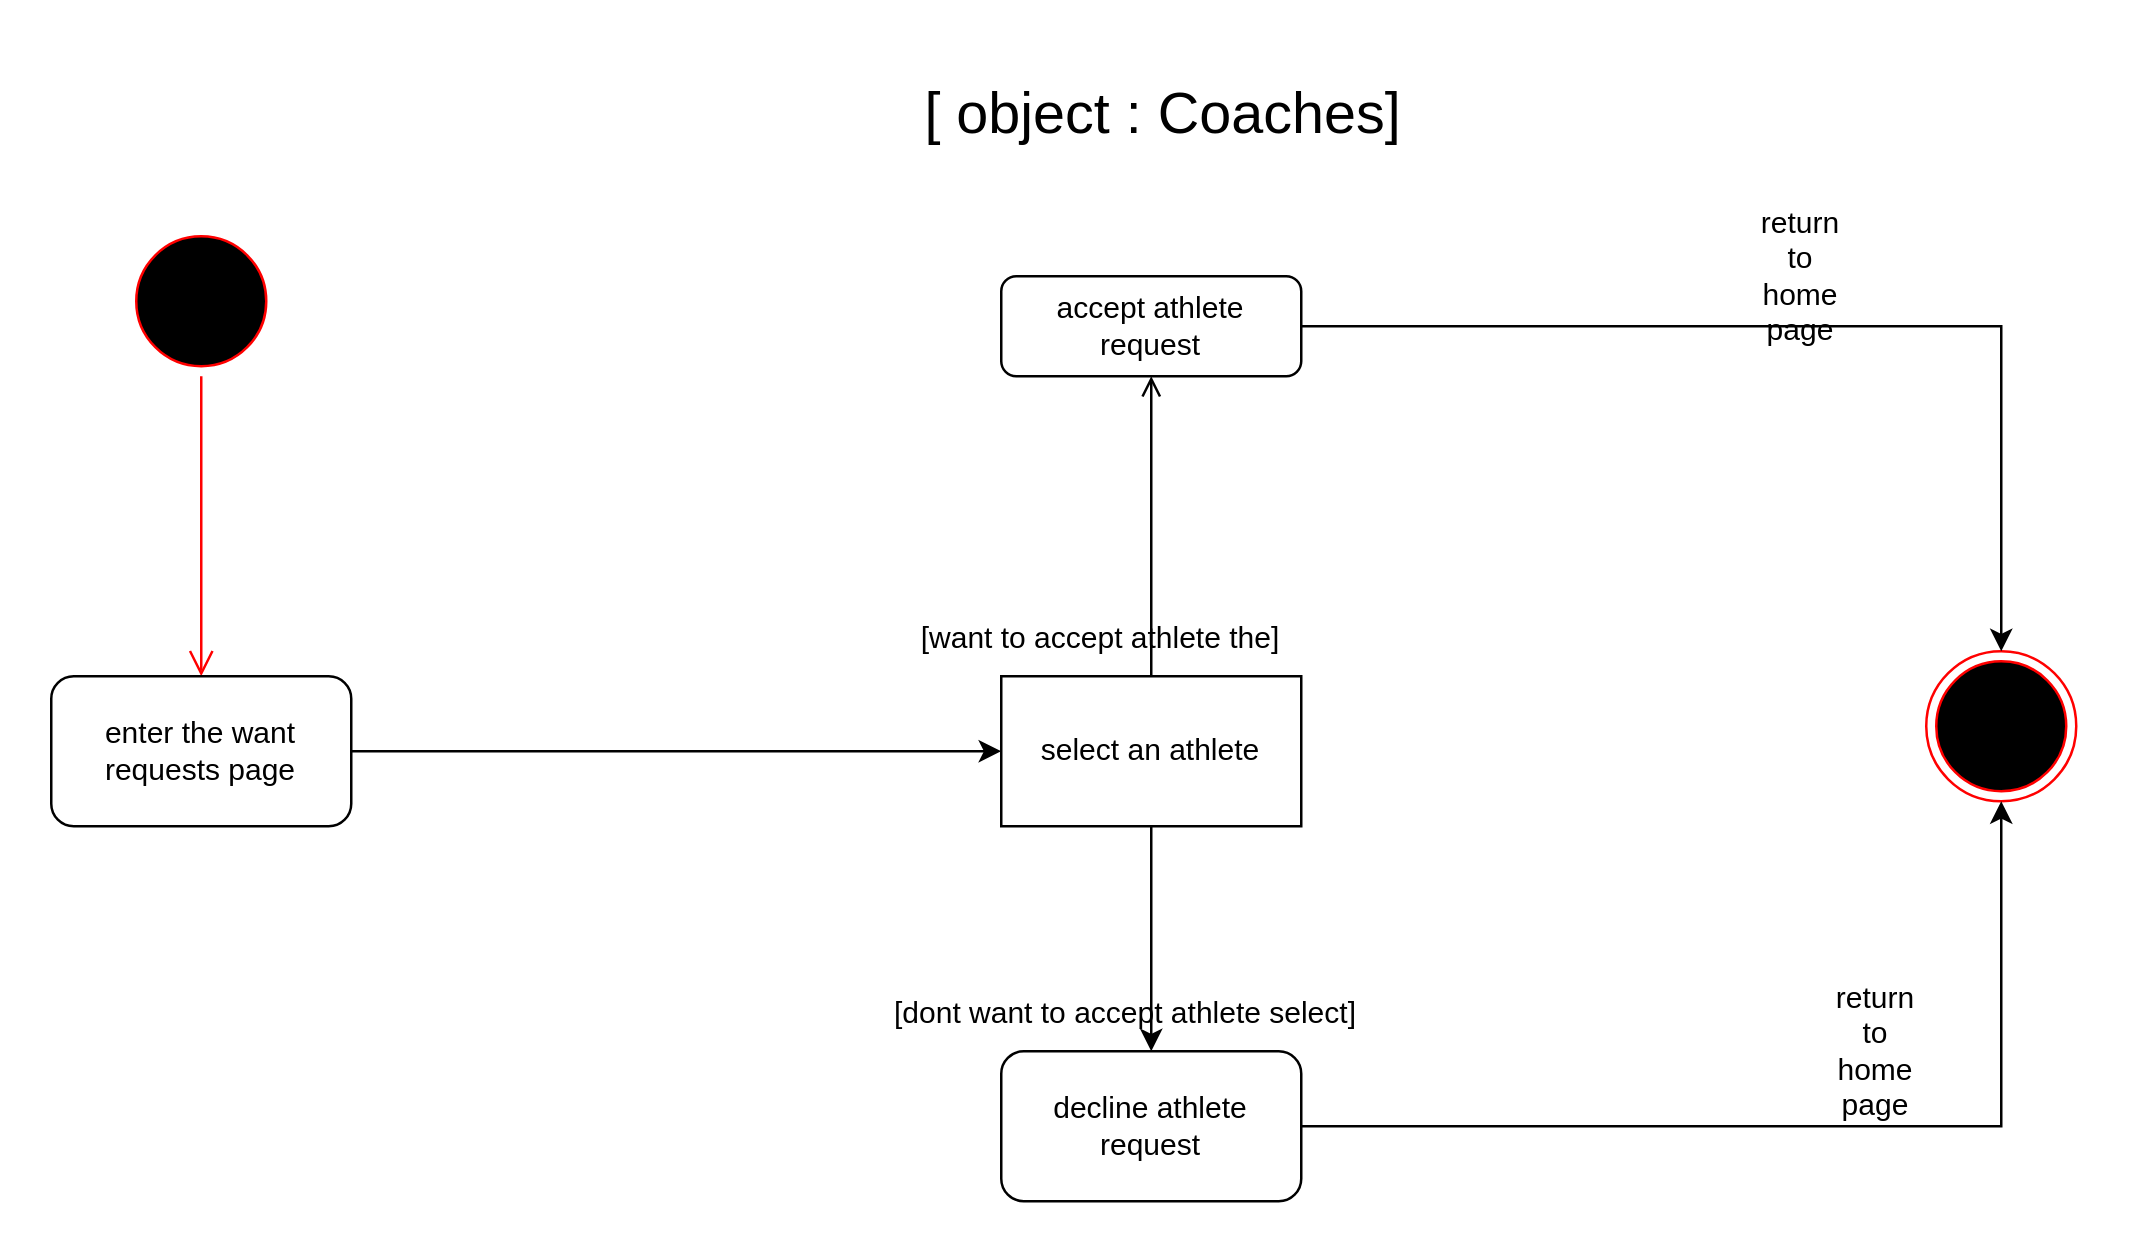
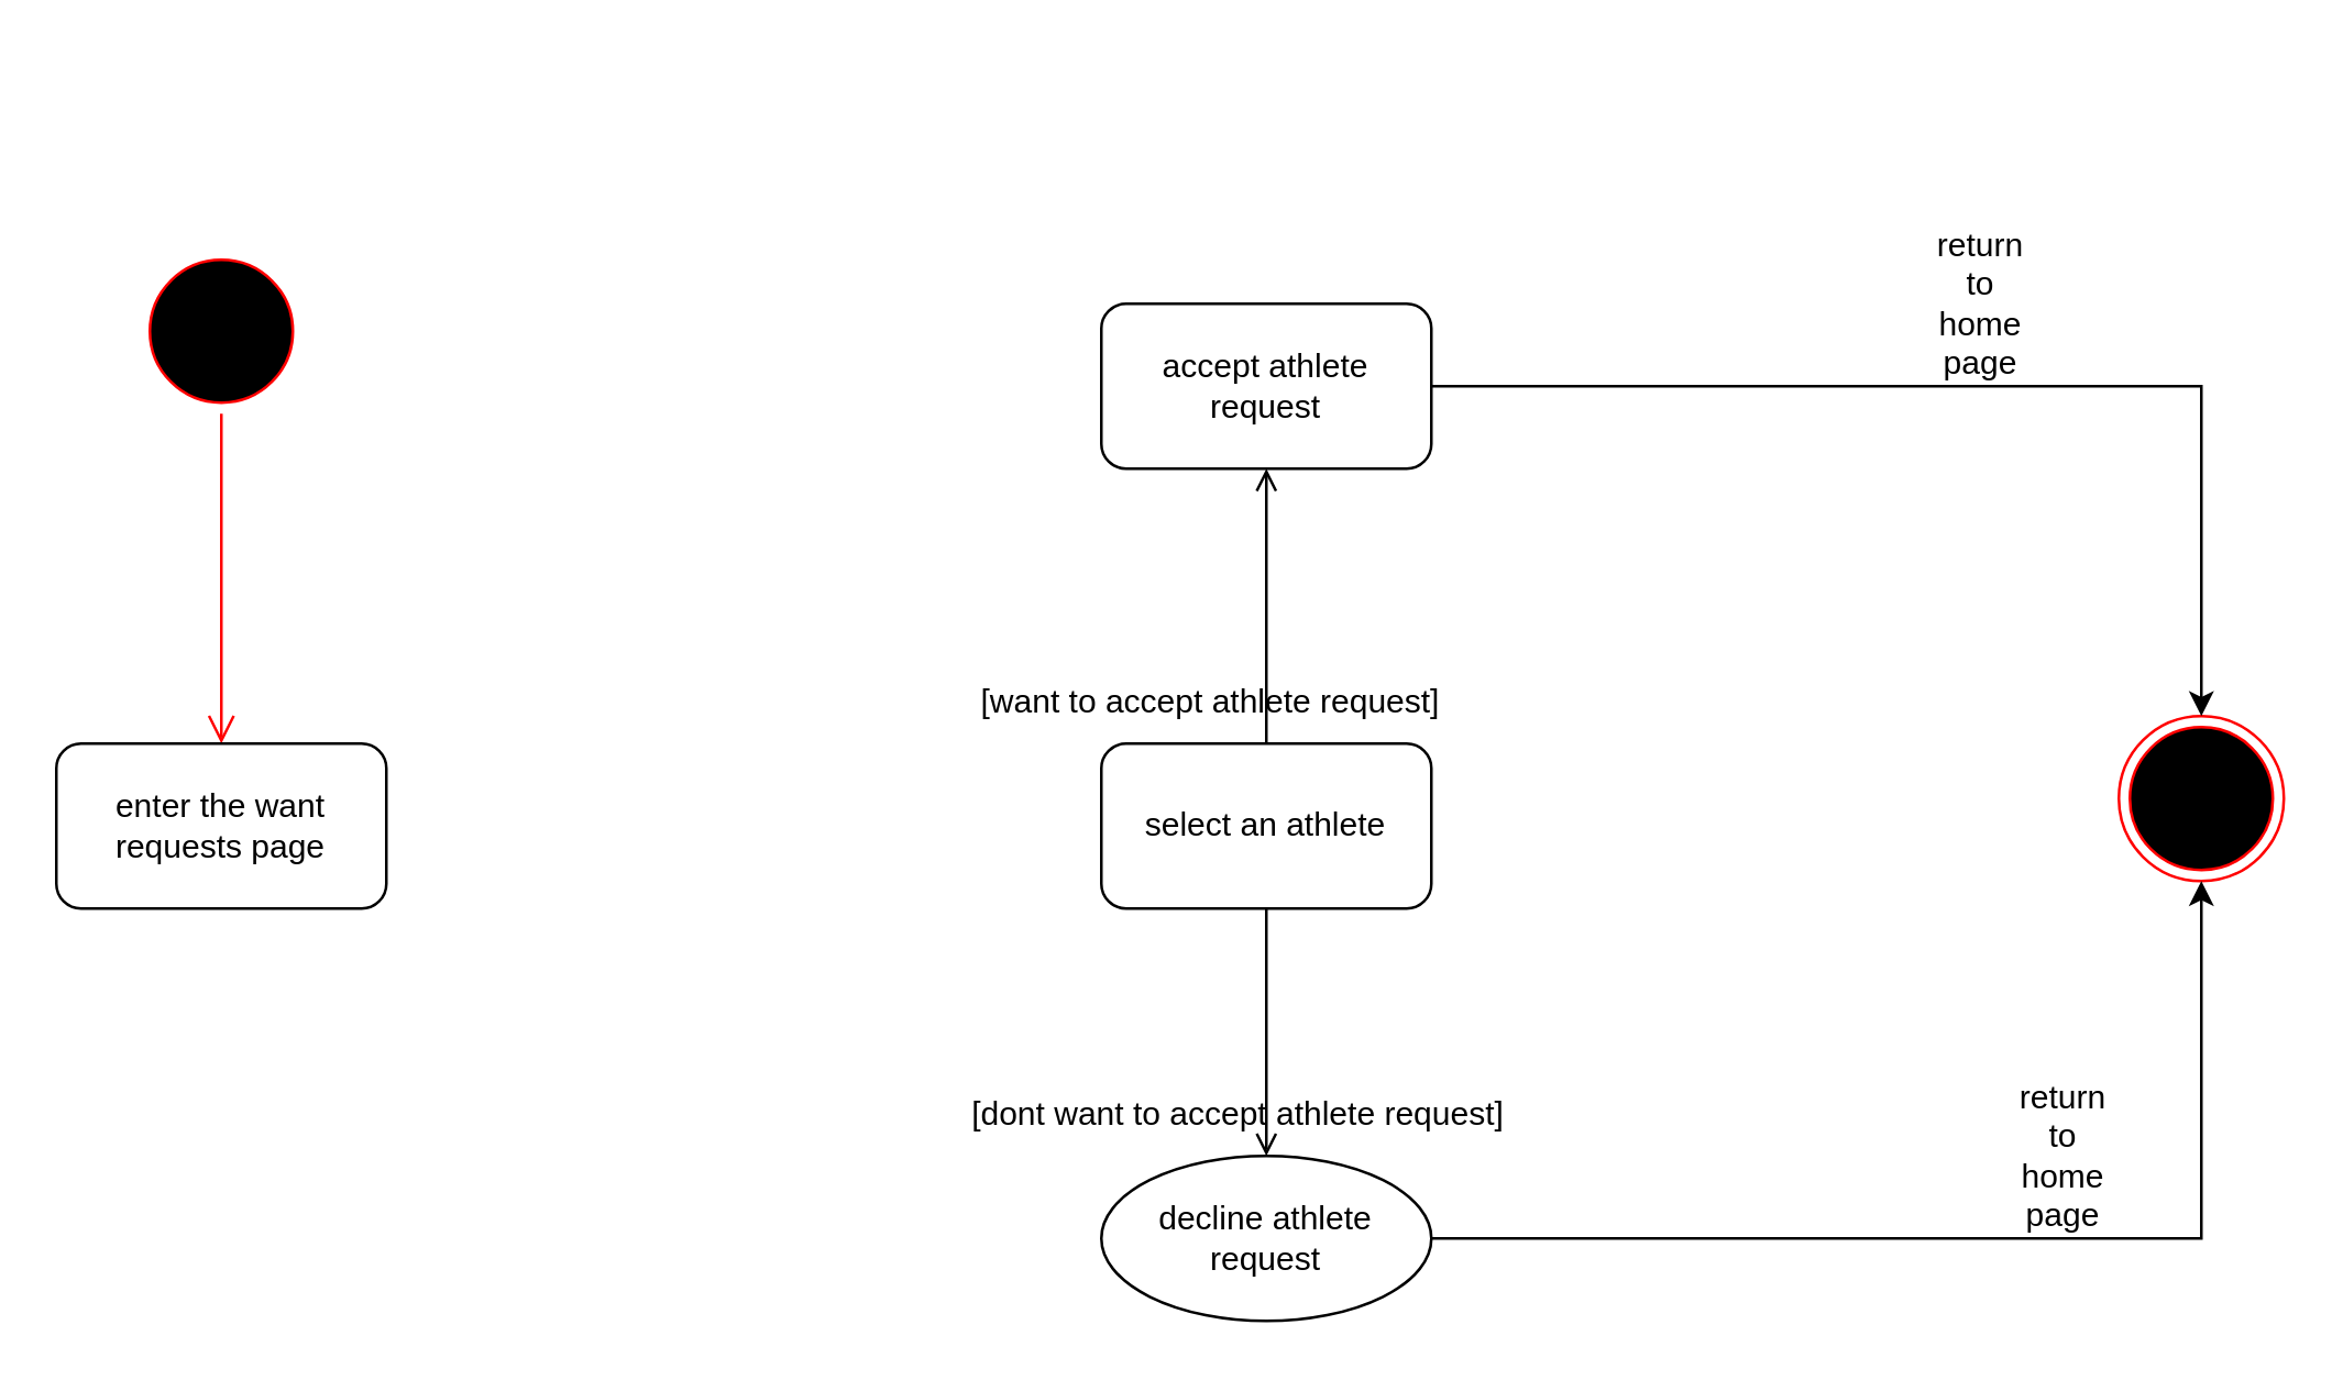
- <mxCell id="18" value="&lt;font style=&quot;font-size: 23px&quot;&gt;[ object : Coaches]&lt;/font&gt;" style="text;html=1;strokeColor=none;fillColor=none;align=center;verticalAlign=middle;whiteSpace=wrap;rounded=0;" vertex="1" parent="1"><mxGeometry x="325" y="20" width="280" height="50" as="geometry" /></mxCell>
- <mxCell id="13" value="accept athlete request" style="rounded=1;whiteSpace=wrap;html=1;" vertex="1" parent="1"><mxGeometry x="400" y="110" width="120" height="40" as="geometry" /></mxCell>
+ <mxCell id="13" value="accept athlete request" style="rounded=1;whiteSpace=wrap;html=1;" vertex="1" parent="1"><mxGeometry x="400" y="110" width="120" height="60" as="geometry" /></mxCell>
- <mxCell id="15" value="[want to accept athlete the]" style="text;html=1;strokeColor=none;fillColor=none;align=center;verticalAlign=middle;whiteSpace=wrap;rounded=0;" vertex="1" parent="1"><mxGeometry x="340" y="250" width="200" height="10" as="geometry" /></mxCell>
+ <mxCell id="15" value="[want to accept athlete request]" style="text;html=1;strokeColor=none;fillColor=none;align=center;verticalAlign=middle;whiteSpace=wrap;rounded=0;" vertex="1" parent="1"><mxGeometry x="340" y="250" width="200" height="10" as="geometry" /></mxCell>
- <mxCell id="5" style="edgeStyle=orthogonalEdgeStyle;rounded=0;orthogonalLoop=1;jettySize=auto;html=1;entryX=0;entryY=0.5;entryDx=0;entryDy=0;" edge="1" parent="1" source="6" target="9"><mxGeometry relative="1" as="geometry"><mxPoint x="280" y="300" as="targetPoint" /></mxGeometry></mxCell>
- <mxCell id="9" value="select an athlete" style="whiteSpace=wrap;html=1;rounded=0;" vertex="1" parent="1"><mxGeometry x="400" y="270" width="120" height="60" as="geometry" /></mxCell>
+ <mxCell id="9" value="select an athlete" style="rounded=1;whiteSpace=wrap;html=1;" vertex="1" parent="1"><mxGeometry x="400" y="270" width="120" height="60" as="geometry" /></mxCell>
- <mxCell id="14" value="[dont want to accept athlete select]" style="text;html=1;strokeColor=none;fillColor=none;align=center;verticalAlign=middle;whiteSpace=wrap;rounded=0;" vertex="1" parent="1"><mxGeometry x="350" y="400" width="200" height="10" as="geometry" /></mxCell>
+ <mxCell id="14" value="[dont want to accept athlete request]" style="text;html=1;strokeColor=none;fillColor=none;align=center;verticalAlign=middle;whiteSpace=wrap;rounded=0;" vertex="1" parent="1"><mxGeometry x="350" y="400" width="200" height="10" as="geometry" /></mxCell>
- <mxCell id="8" style="edgeStyle=orthogonalEdgeStyle;rounded=0;orthogonalLoop=1;jettySize=auto;html=1;entryX=0.5;entryY=0;entryDx=0;entryDy=0;" edge="1" parent="1" source="9" target="11"><mxGeometry relative="1" as="geometry" /></mxCell>
+ <mxCell id="8" style="edgeStyle=orthogonalEdgeStyle;rounded=0;orthogonalLoop=1;jettySize=auto;html=1;entryX=0.5;entryY=0;entryDx=0;entryDy=0;endArrow=open;" edge="1" parent="1" source="9" target="11"><mxGeometry relative="1" as="geometry" /></mxCell>
- <mxCell id="11" value="decline athlete request" style="rounded=1;whiteSpace=wrap;html=1;" vertex="1" parent="1"><mxGeometry x="400" y="420" width="120" height="60" as="geometry" /></mxCell>
+ <mxCell id="11" value="decline athlete request" style="ellipse;whiteSpace=wrap;html=1;" vertex="1" parent="1"><mxGeometry x="400" y="420" width="120" height="60" as="geometry" /></mxCell>
